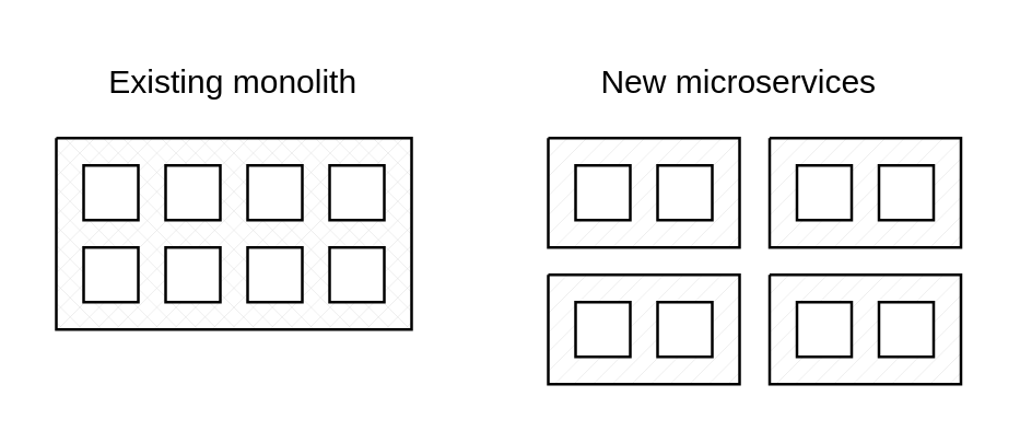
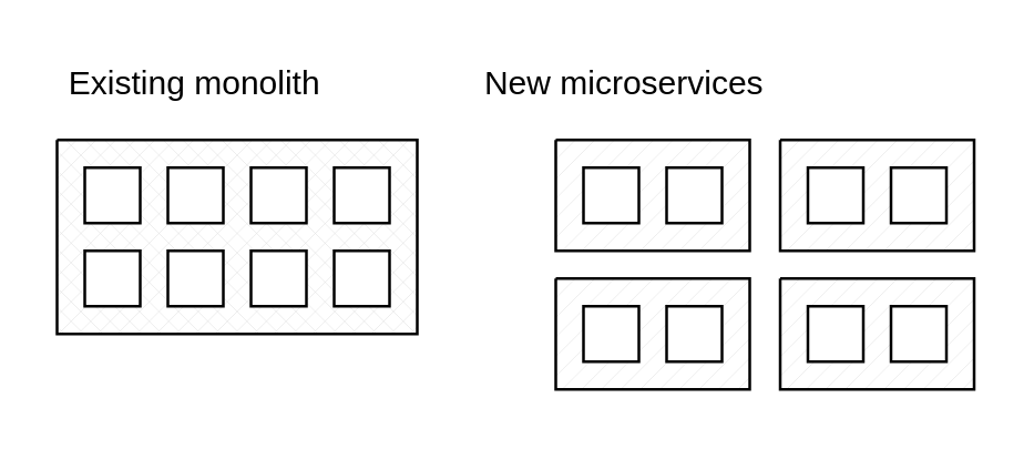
- <mxCell id="23" value="Existing monolith" style="text;html=1;strokeColor=none;fillColor=none;align=center;verticalAlign=middle;whiteSpace=wrap;rounded=0;" parent="1" vertex="1"><mxGeometry x="25" y="20" width="120" height="20" as="geometry" /></mxCell>
+ <mxCell id="23" value="Existing monolith" style="text;html=1;strokeColor=none;fillColor=none;align=center;verticalAlign=middle;whiteSpace=wrap;rounded=0;" parent="1" vertex="1"><mxGeometry x="10" y="20" width="120" height="20" as="geometry" /></mxCell>
- <mxCell id="24" value="New microservices" style="text;html=1;strokeColor=none;fillColor=none;align=center;verticalAlign=middle;whiteSpace=wrap;rounded=0;" parent="1" vertex="1"><mxGeometry x="210" y="20" width="120" height="20" as="geometry" /></mxCell>
+ <mxCell id="24" value="New microservices" style="text;html=1;strokeColor=none;fillColor=none;align=center;verticalAlign=middle;whiteSpace=wrap;rounded=0;" parent="1" vertex="1"><mxGeometry x="165" y="20" width="120" height="20" as="geometry" /></mxCell>
